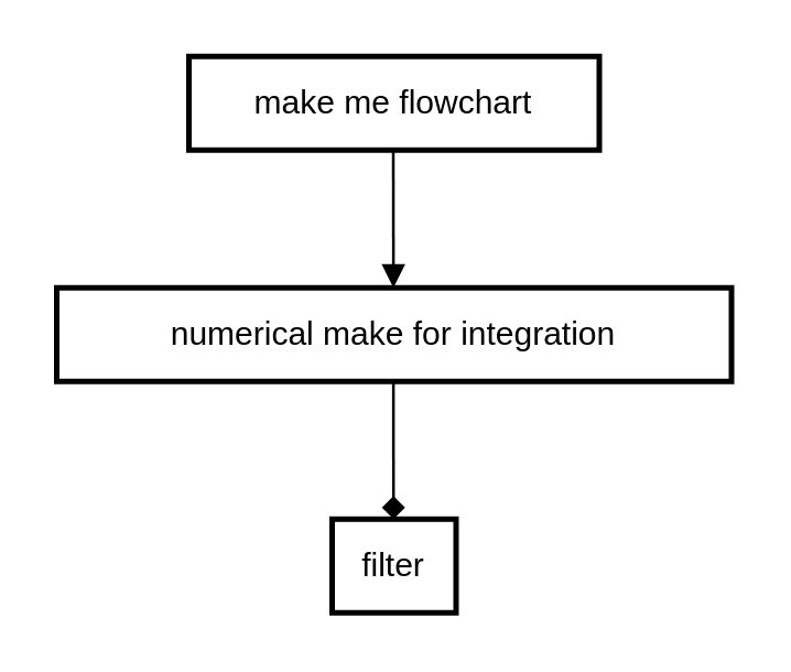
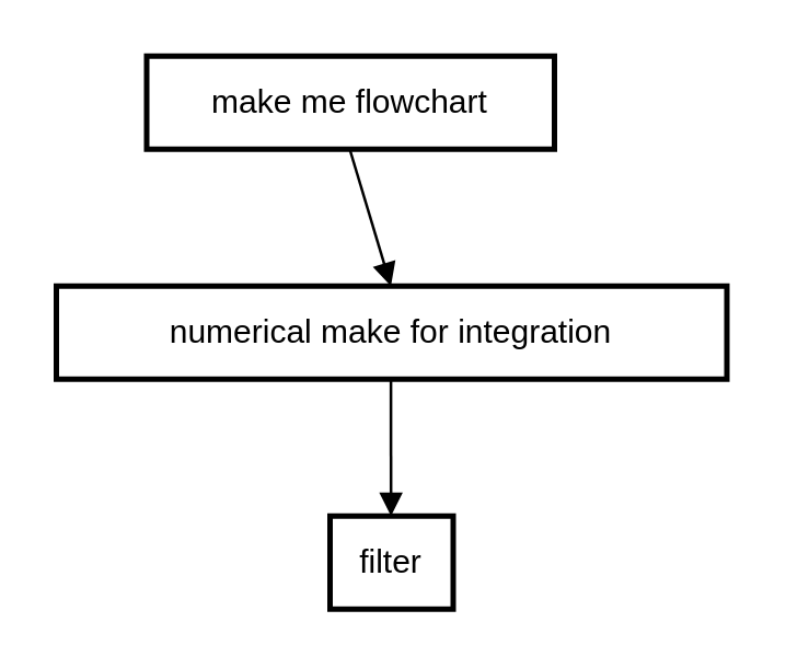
- <mxCell id="2" value="make me flowchart" style="whiteSpace=wrap;strokeWidth=2;" vertex="1" parent="1"><mxGeometry x="68" width="149" height="34" as="geometry" y="20" /></mxCell>
+ <mxCell id="2" value="make me flowchart" style="whiteSpace=wrap;strokeWidth=2;" vertex="1" parent="1"><mxGeometry x="53" y="20" width="149" height="34" as="geometry" /></mxCell>
- <mxCell id="6" value="" style="curved=1;startArrow=none;endArrow=diamond;exitX=0.499;exitY=1;entryX=0.495;entryY=0;" edge="1" parent="1" source="3" target="4"><mxGeometry relative="1" as="geometry"><Array as="points" /></mxGeometry></mxCell>
+ <mxCell id="6" value="" style="curved=1;startArrow=none;endArrow=block;exitX=0.499;exitY=1;entryX=0.495;entryY=0;" edge="1" parent="1" source="3" target="4"><mxGeometry relative="1" as="geometry"><Array as="points" /></mxGeometry></mxCell>
